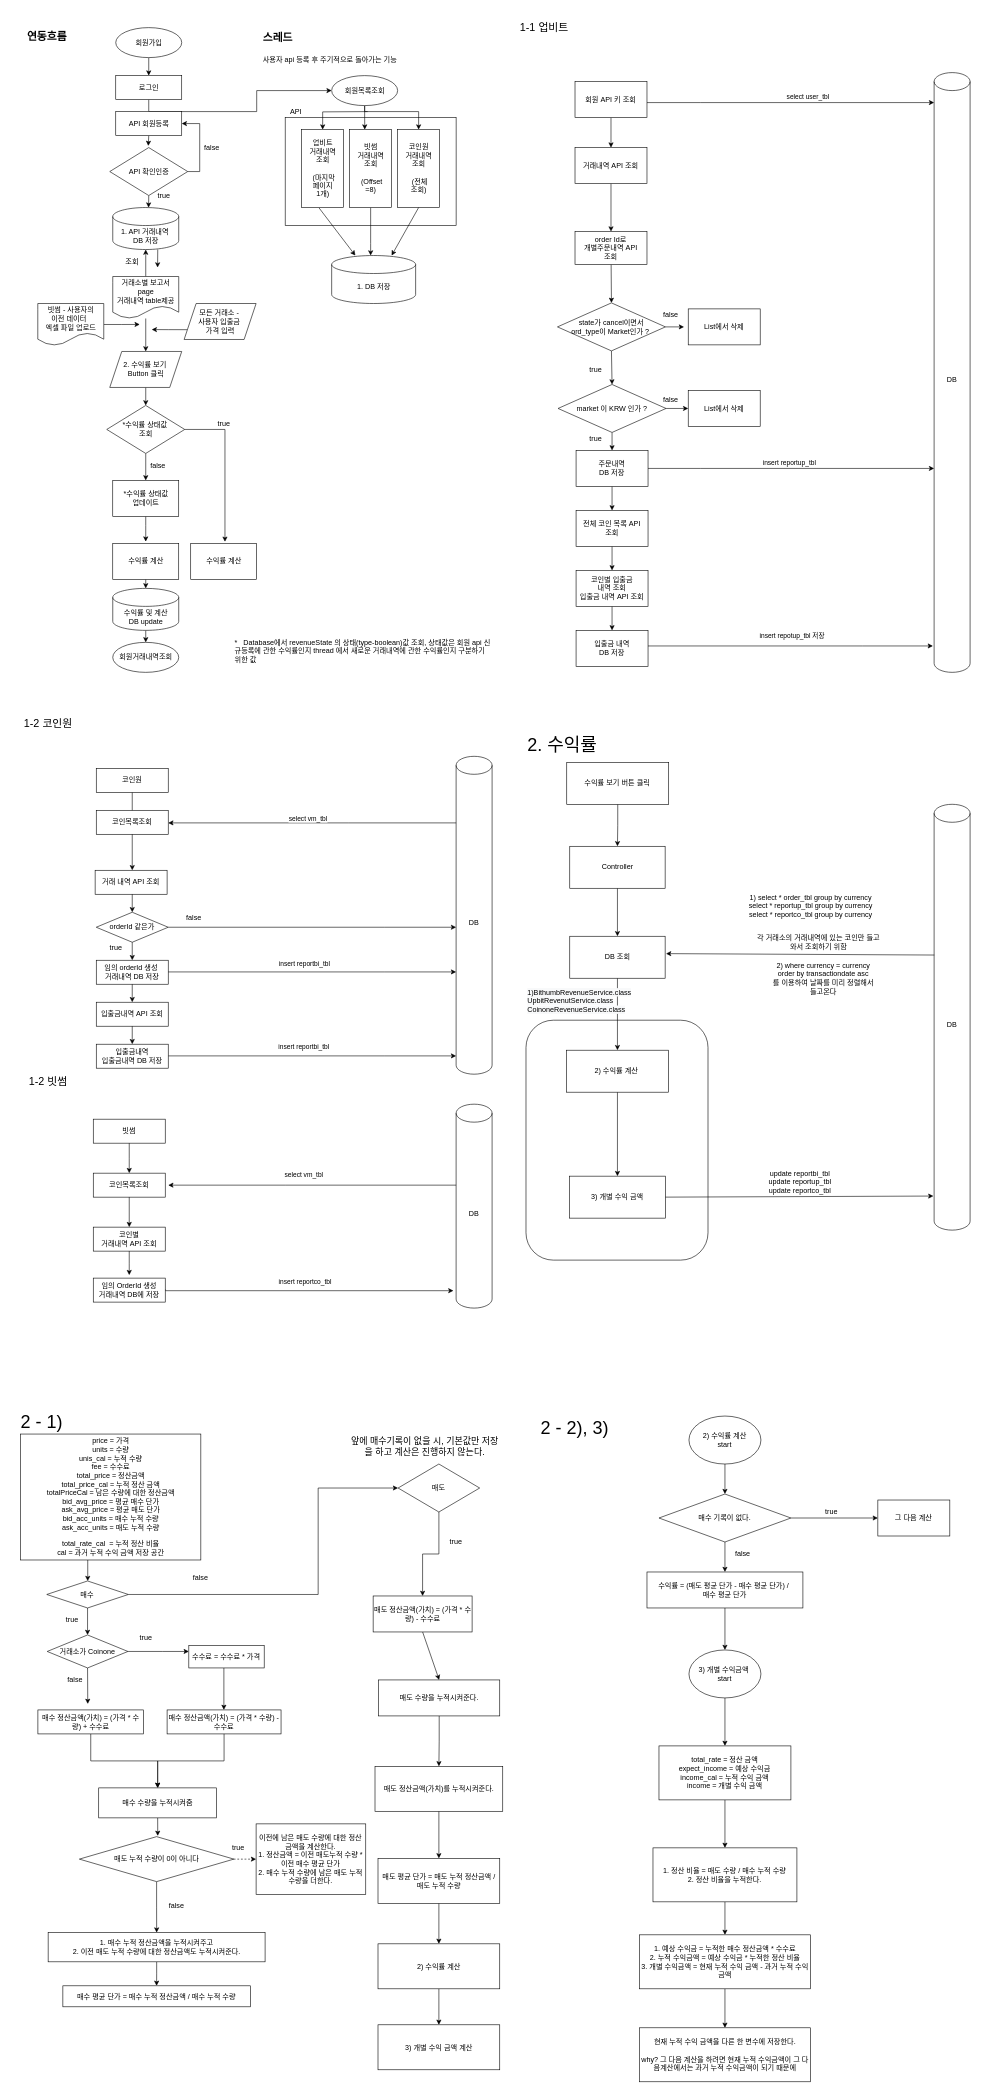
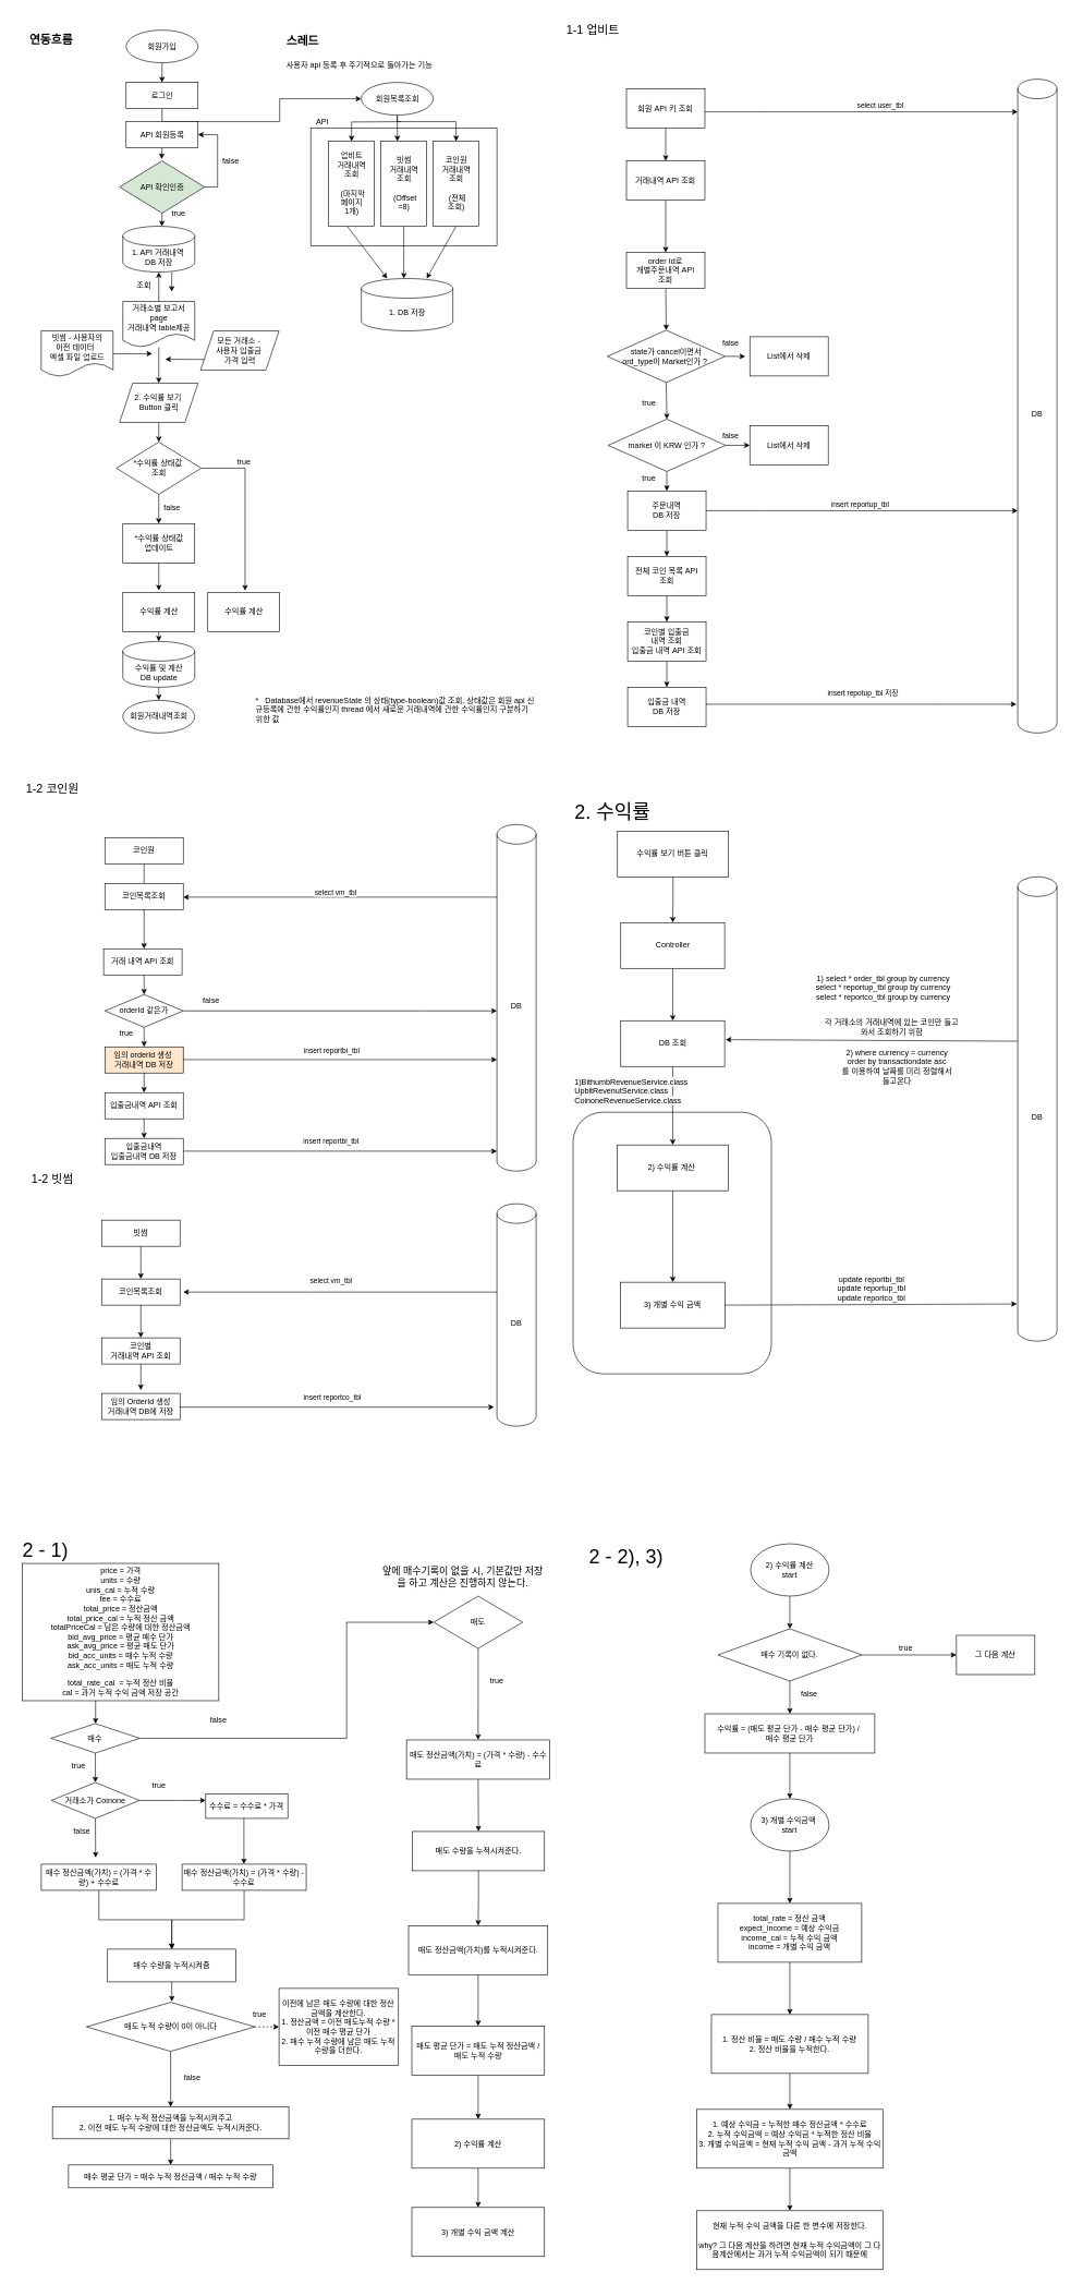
- <mxCell id="65" value="&lt;span&gt;API 확인인증&lt;/span&gt;" style="rhombus;whiteSpace=wrap;html=1;" vertex="1" parent="1"><mxGeometry x="182.5" y="245" width="130" height="80" as="geometry" /></mxCell>
+ <mxCell id="65" value="&lt;span&gt;API 확인인증&lt;/span&gt;" style="rhombus;whiteSpace=wrap;html=1;fillColor=#d5e8d4;" vertex="1" parent="1"><mxGeometry x="182.5" y="245" width="130" height="80" as="geometry" /></mxCell>
- <mxCell id="10" value="임의 orderId 생성&amp;nbsp;&lt;br&gt;거래내역 DB 저장" style="rounded=0;whiteSpace=wrap;html=1;" vertex="1" parent="1"><mxGeometry x="160" y="1600" width="120" height="40" as="geometry" /></mxCell>
+ <mxCell id="10" value="임의 orderId 생성&amp;nbsp;&lt;br&gt;거래내역 DB 저장" style="rounded=0;whiteSpace=wrap;html=1;fillColor=#ffe6cc;" vertex="1" parent="1"><mxGeometry x="160" y="1600" width="120" height="40" as="geometry" /></mxCell>
- <mxCell id="153" value="매도 정산금액(가치) = (가격 * 수량) - 수수료" style="whiteSpace=wrap;html=1;rounded=0;" vertex="1" parent="1"><mxGeometry x="621.64" y="2660" width="165" height="60" as="geometry" /></mxCell>
+ <mxCell id="153" value="매도 정산금액(가치) = (가격 * 수량) - 수수료" style="whiteSpace=wrap;html=1;rounded=0;" vertex="1" parent="1"><mxGeometry x="621.64" y="2660" width="219.24" height="60" as="geometry" /></mxCell>
